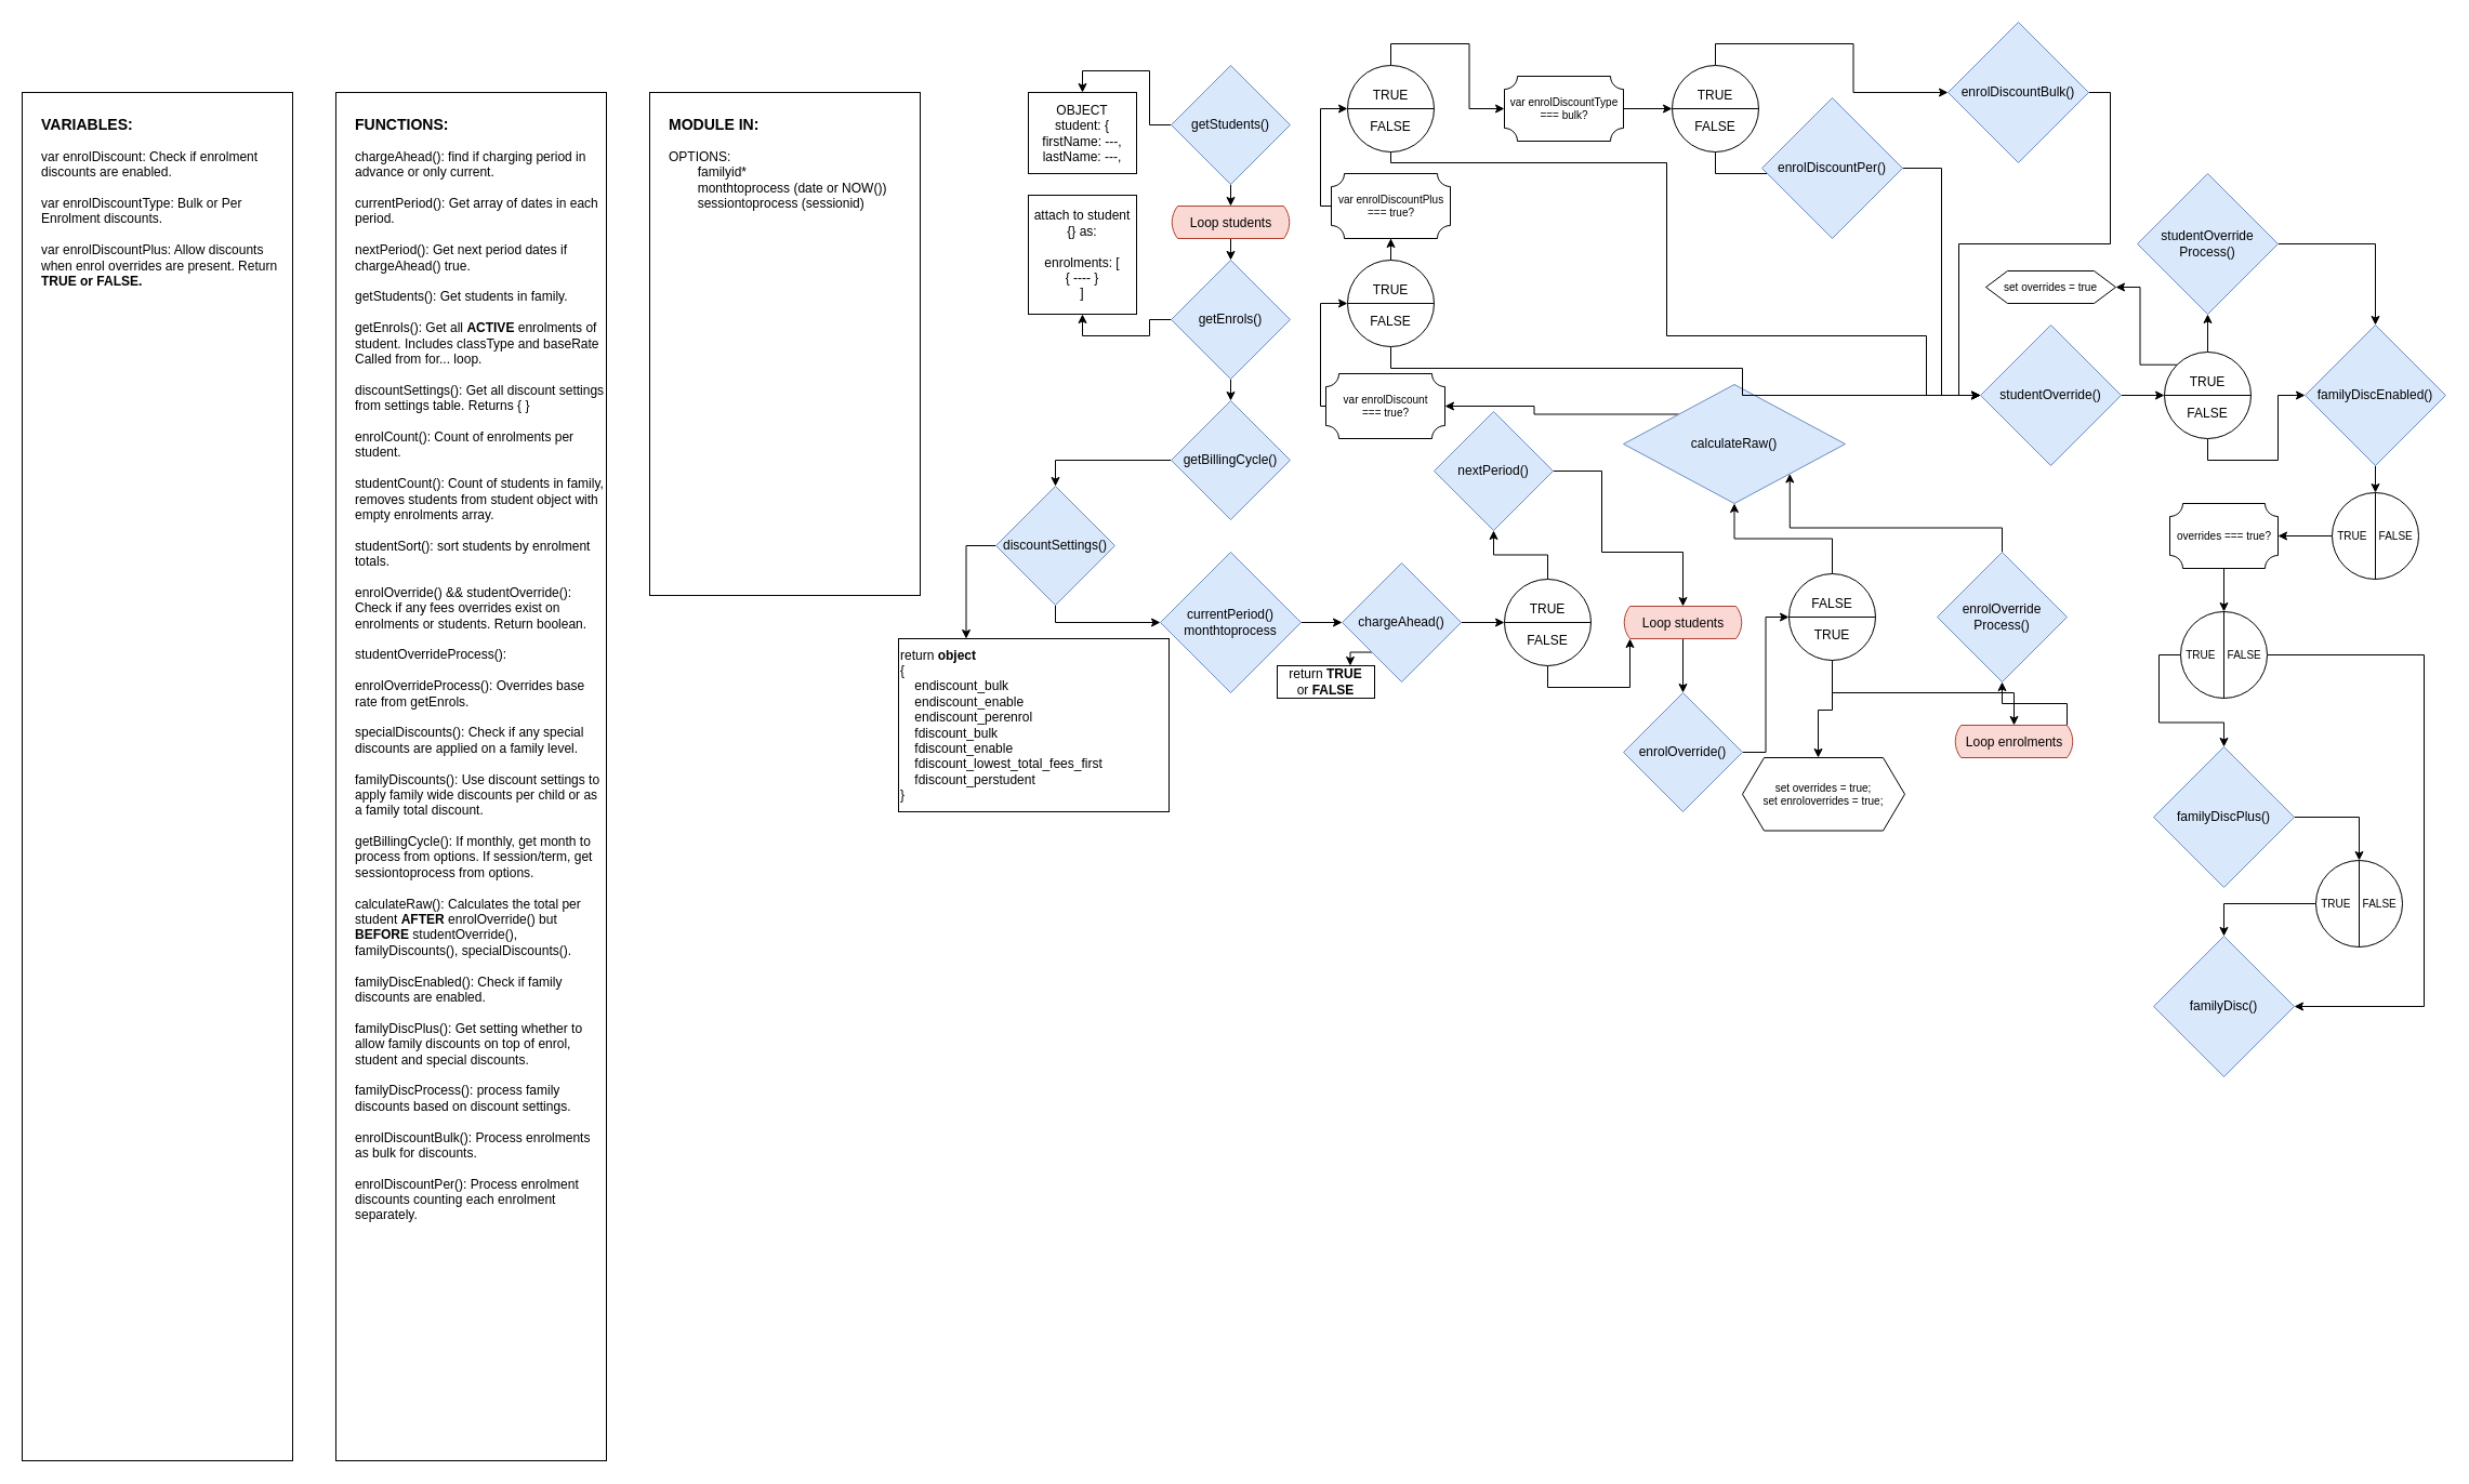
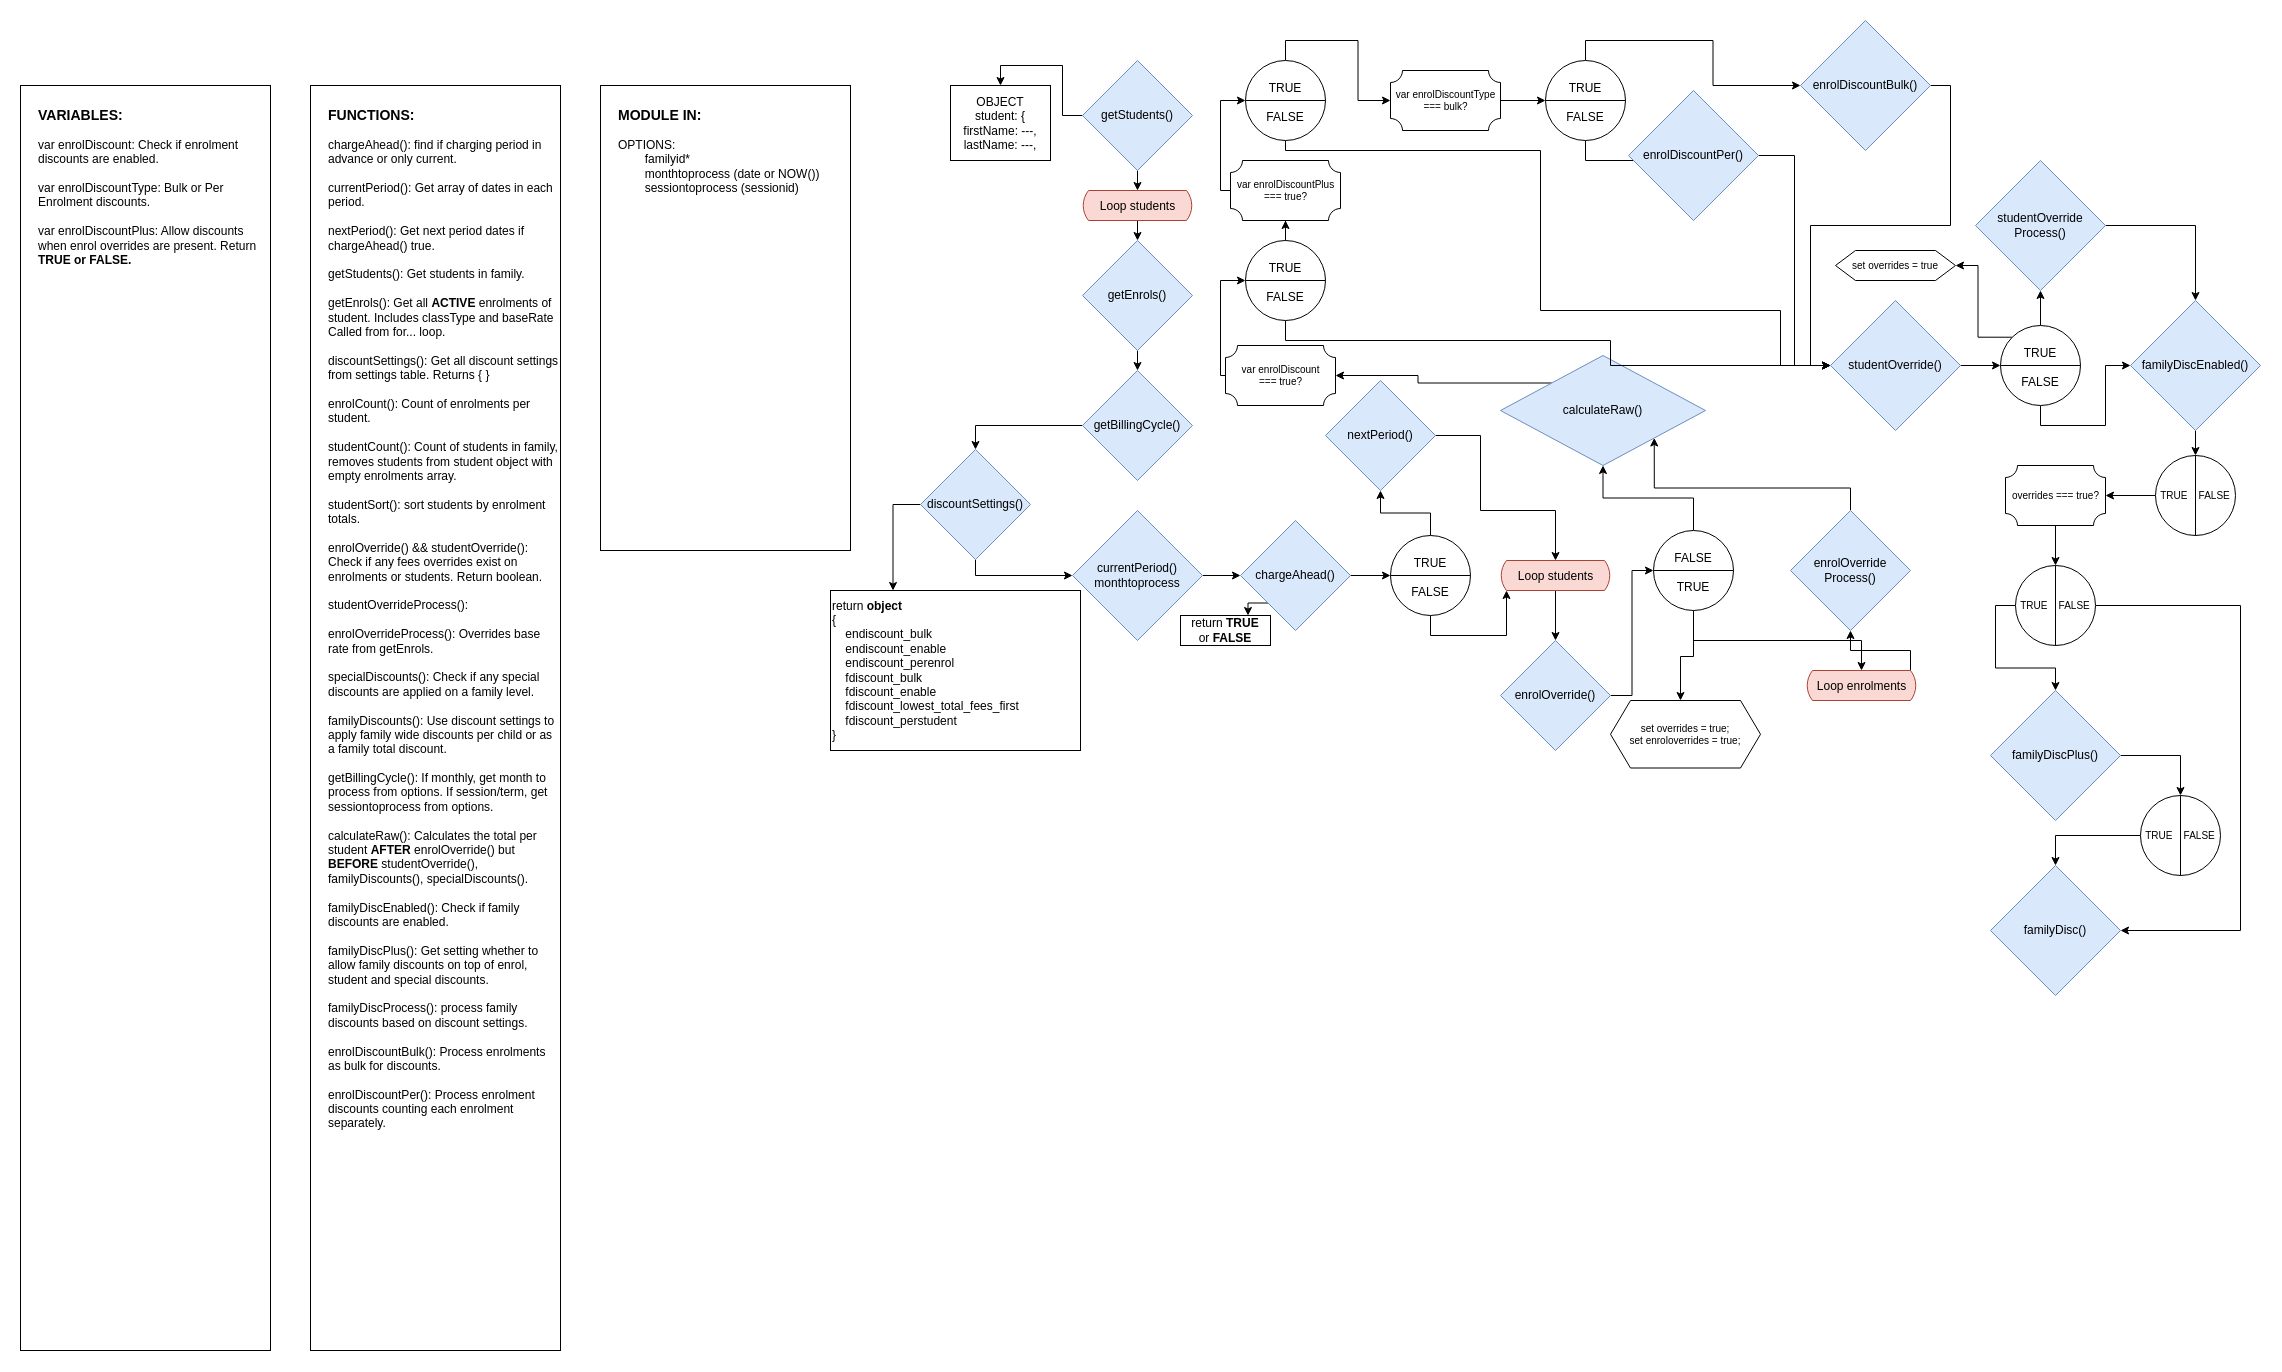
- <mxCell id="15" value="attach to student {} as:&lt;br&gt;&lt;br&gt;enrolments: [&lt;br&gt;{ ---- }&lt;br&gt;]" style="whiteSpace=wrap;html=1;" vertex="1" parent="1"><mxGeometry x="950" y="180" width="100" height="110" as="geometry" /></mxCell>
- <mxCell id="8" value="" style="edgeStyle=orthogonalEdgeStyle;rounded=0;orthogonalLoop=1;jettySize=auto;html=1;entryX=0.5;entryY=1;entryDx=0;entryDy=0;" edge="1" parent="1" source="9" target="15"><mxGeometry relative="1" as="geometry" /></mxCell>
